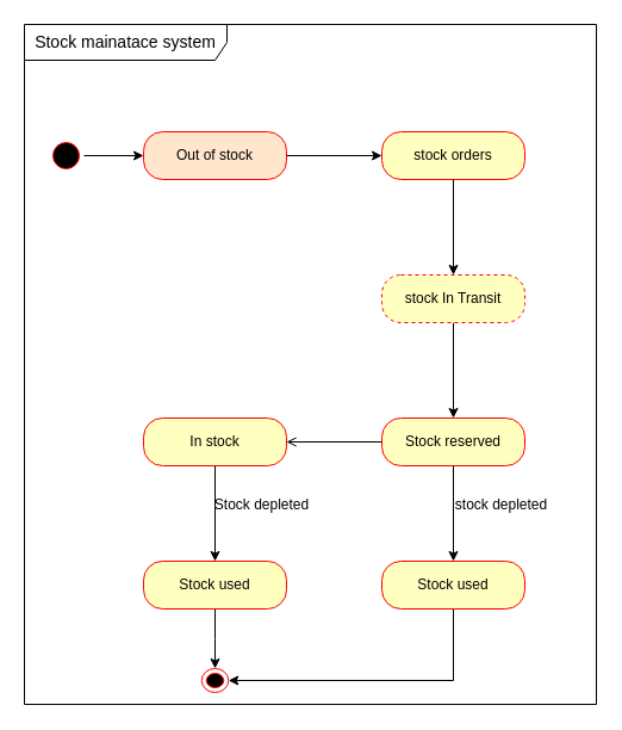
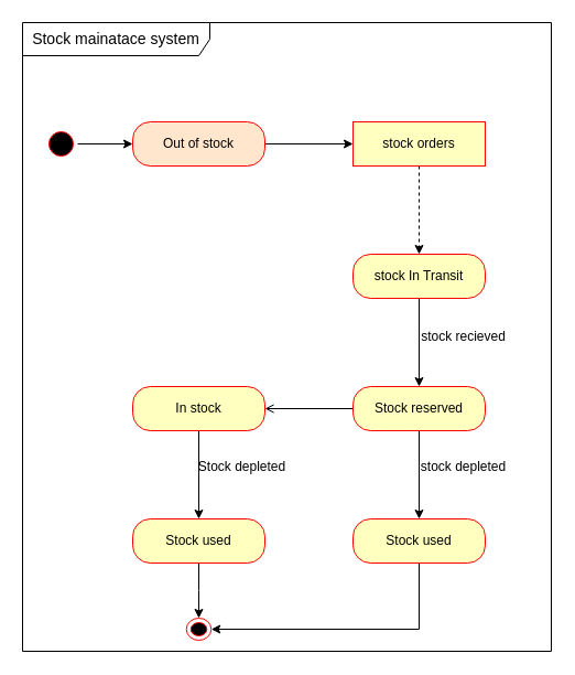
- <mxCell id="6" value="stock orders" style="rounded=1;whiteSpace=wrap;html=1;arcSize=40;fontColor=#000000;fillColor=#ffffc0;strokeColor=#ff0000;" vertex="1" parent="1"><mxGeometry x="320" y="110" width="120" height="40" as="geometry" /></mxCell>
+ <mxCell id="6" value="stock orders" style="whiteSpace=wrap;html=1;arcSize=40;fontColor=#000000;fillColor=#ffffc0;strokeColor=#ff0000;rounded=0;" vertex="1" parent="1"><mxGeometry x="320" y="110" width="120" height="40" as="geometry" /></mxCell>
- <mxCell id="5" value="" style="edgeStyle=orthogonalEdgeStyle;rounded=0;orthogonalLoop=1;jettySize=auto;html=1;" edge="1" parent="1" source="6" target="12"><mxGeometry relative="1" as="geometry" /></mxCell>
+ <mxCell id="5" value="" style="edgeStyle=orthogonalEdgeStyle;rounded=0;orthogonalLoop=1;jettySize=auto;html=1;dashed=1;" edge="1" parent="1" source="6" target="12"><mxGeometry relative="1" as="geometry" /></mxCell>
- <mxCell id="12" value="stock In Transit" style="rounded=1;whiteSpace=wrap;html=1;arcSize=40;fontColor=#000000;fillColor=#ffffc0;strokeColor=#ff0000;dashed=1;" vertex="1" parent="1"><mxGeometry x="320" y="230" width="120" height="40" as="geometry" /></mxCell>
+ <mxCell id="12" value="stock In Transit" style="rounded=1;whiteSpace=wrap;html=1;arcSize=40;fontColor=#000000;fillColor=#ffffc0;strokeColor=#ff0000;" vertex="1" parent="1"><mxGeometry x="320" y="230" width="120" height="40" as="geometry" /></mxCell>
+ <mxCell id="21" value="stock recieved" style="text;html=1;align=center;verticalAlign=middle;resizable=0;points=[];autosize=1;strokeColor=none;fillColor=none;" vertex="1" parent="1"><mxGeometry x="370" y="290" width="100" height="30" as="geometry" /></mxCell>
